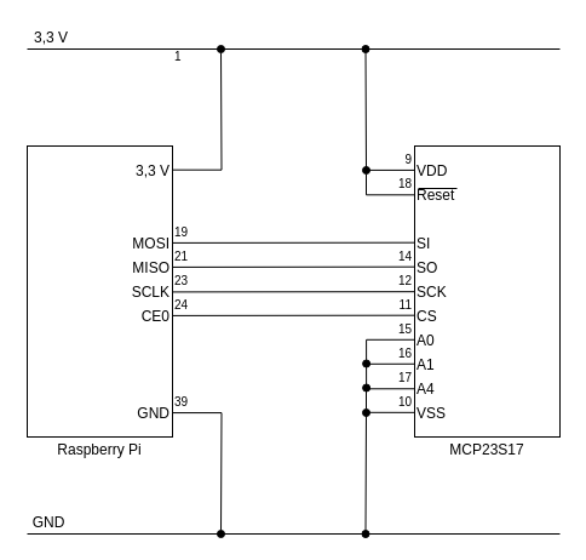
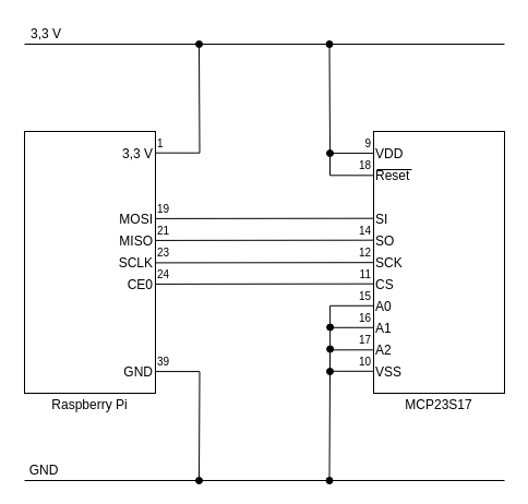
- <mxCell id="23" value="&lt;font style=&quot;font-size: 10px ; line-height: 100%&quot;&gt;1&lt;/font&gt;" style="text;html=1;strokeColor=none;fillColor=none;align=left;verticalAlign=bottom;whiteSpace=wrap;rounded=0;spacing=2;" parent="1" vertex="1"><mxGeometry x="142" y="35" width="40" height="20" as="geometry" /></mxCell>
+ <mxCell id="23" value="&lt;font style=&quot;font-size: 10px ; line-height: 100%&quot;&gt;1&lt;/font&gt;" style="text;html=1;strokeColor=none;fillColor=none;align=left;verticalAlign=bottom;whiteSpace=wrap;rounded=0;spacing=2;" parent="1" vertex="1"><mxGeometry x="142" y="120" width="40" height="20" as="geometry" /></mxCell>
- <mxCell id="26" value="&lt;p style=&quot;line-height: 100%&quot;&gt;A4&lt;/p&gt;" style="text;html=1;strokeColor=none;fillColor=none;align=left;verticalAlign=middle;whiteSpace=wrap;rounded=0;" parent="1" vertex="1"><mxGeometry x="342.111" y="310" width="40" height="20" as="geometry" /></mxCell>
+ <mxCell id="26" value="&lt;p style=&quot;line-height: 100%&quot;&gt;A2&lt;/p&gt;" style="text;html=1;strokeColor=none;fillColor=none;align=left;verticalAlign=middle;whiteSpace=wrap;rounded=0;" parent="1" vertex="1"><mxGeometry x="342.111" y="310" width="40" height="20" as="geometry" /></mxCell>
